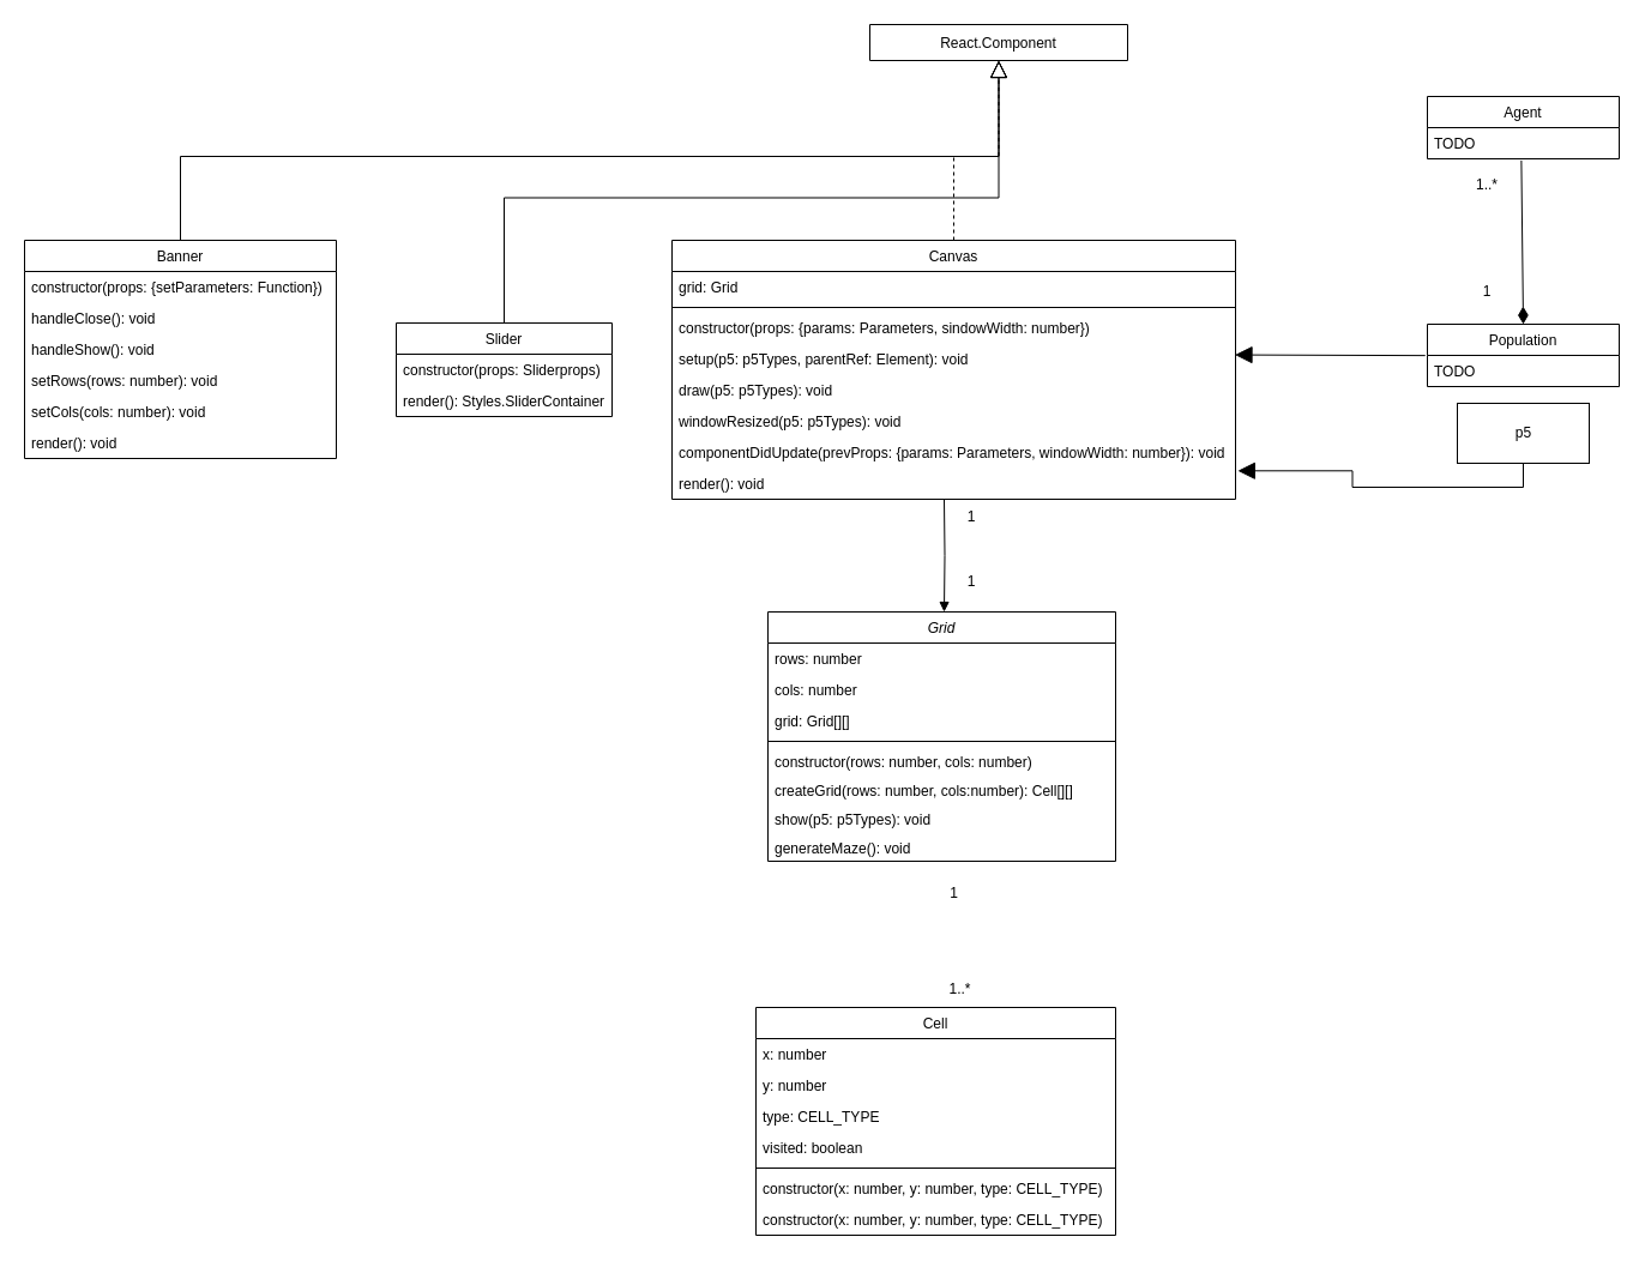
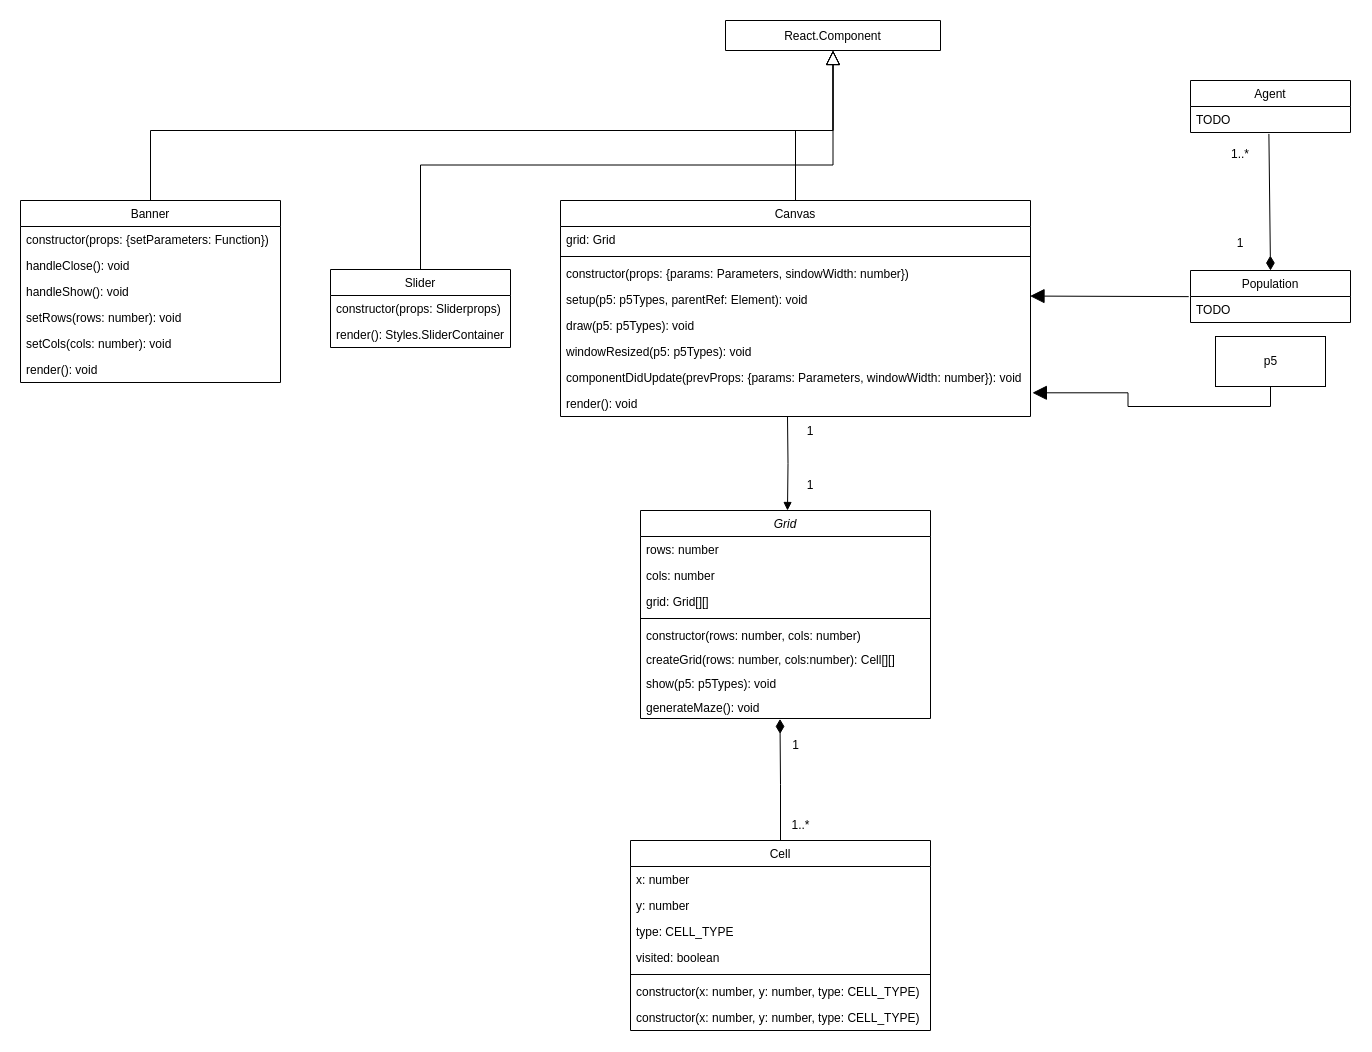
- <mxCell id="28" style="edgeStyle=orthogonalEdgeStyle;rounded=0;orthogonalLoop=1;jettySize=auto;html=1;exitX=0.5;exitY=0;exitDx=0;exitDy=0;entryX=0.5;entryY=1;entryDx=0;entryDy=0;startArrow=none;startFill=0;endArrow=block;endFill=0;endSize=12;dashed=1;" parent="1" source="29" target="42" edge="1"><mxGeometry relative="1" as="geometry" /></mxCell>
+ <mxCell id="28" style="edgeStyle=orthogonalEdgeStyle;rounded=0;orthogonalLoop=1;jettySize=auto;html=1;exitX=0.5;exitY=0;exitDx=0;exitDy=0;entryX=0.5;entryY=1;entryDx=0;entryDy=0;startArrow=none;startFill=0;endArrow=block;endFill=0;endSize=12;" parent="1" source="29" target="42" edge="1"><mxGeometry relative="1" as="geometry" /></mxCell>
+ <mxCell id="19" style="edgeStyle=orthogonalEdgeStyle;rounded=0;orthogonalLoop=1;jettySize=auto;html=1;exitX=0.5;exitY=0;exitDx=0;exitDy=0;entryX=0.481;entryY=1.019;entryDx=0;entryDy=0;entryPerimeter=0;startArrow=none;startFill=0;endArrow=diamondThin;endFill=1;endSize=12;" parent="1" source="20" target="10" edge="1"><mxGeometry relative="1" as="geometry" /></mxCell>
